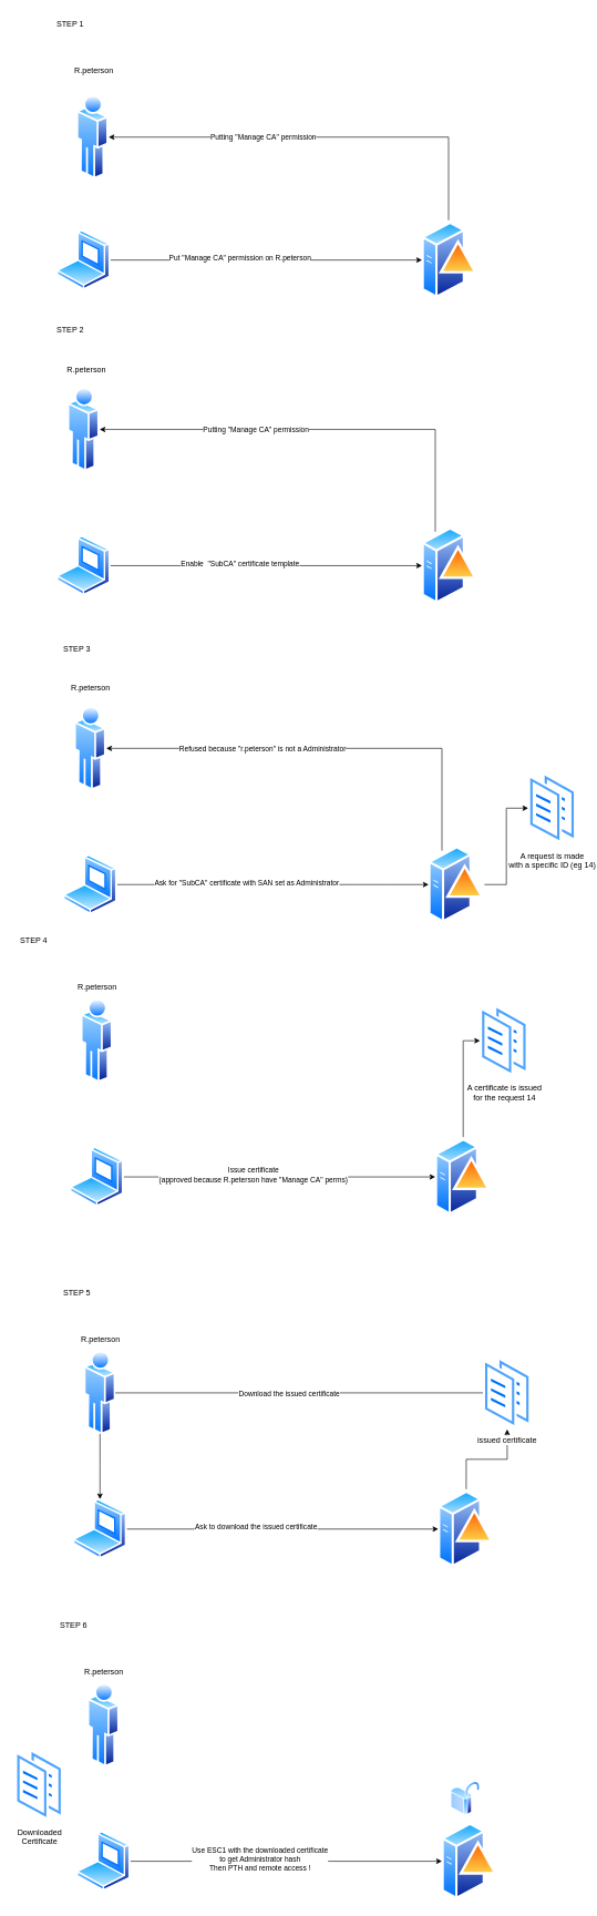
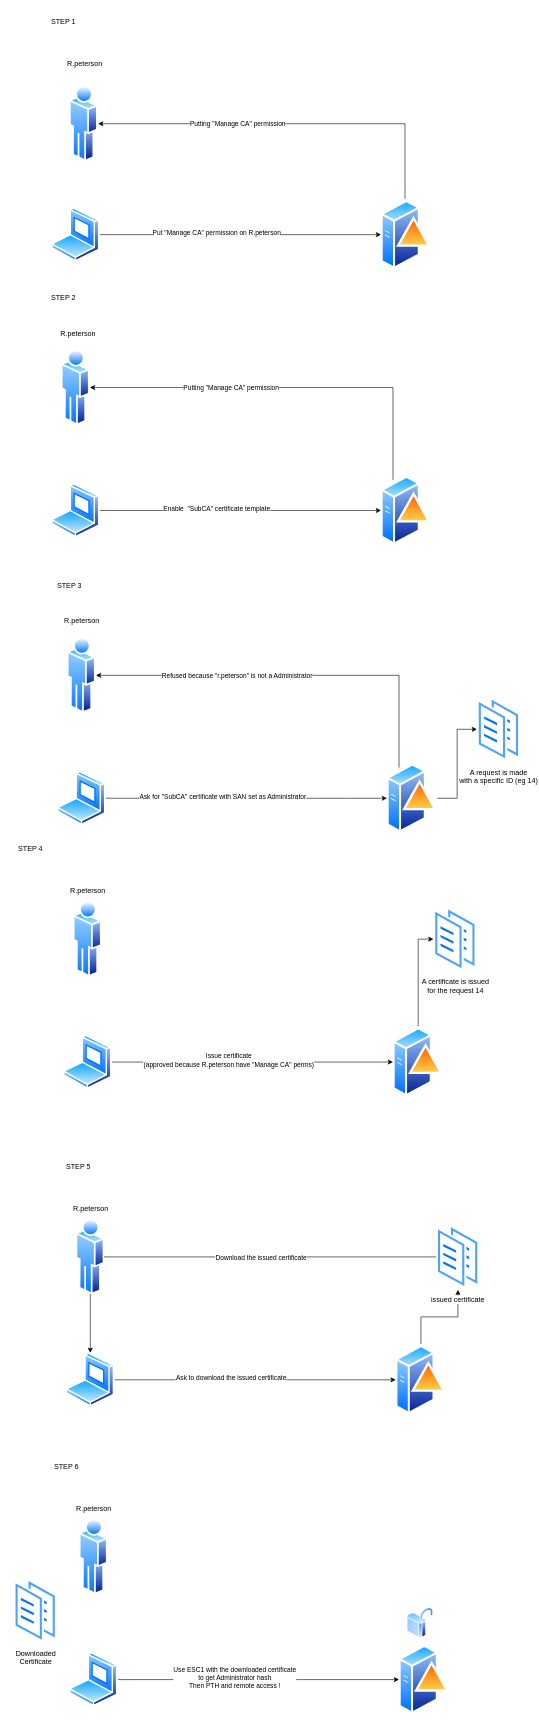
- <mxCell id="42" value="&lt;div&gt;STEP 5&lt;br&gt;&lt;/div&gt;" style="text;html=1;align=center;verticalAlign=middle;resizable=0;points=[];autosize=1;strokeColor=none;fillColor=none;" vertex="1" parent="1"><mxGeometry x="84.55" y="1930" width="60" height="30" as="geometry" /></mxCell>
+ <mxCell id="42" value="&lt;div&gt;STEP 5&lt;br&gt;&lt;/div&gt;" style="text;html=1;align=center;verticalAlign=middle;resizable=0;points=[];autosize=1;strokeColor=none;fillColor=none;" vertex="1" parent="1"><mxGeometry x="99.55" y="1930" width="60" height="30" as="geometry" /></mxCell>
